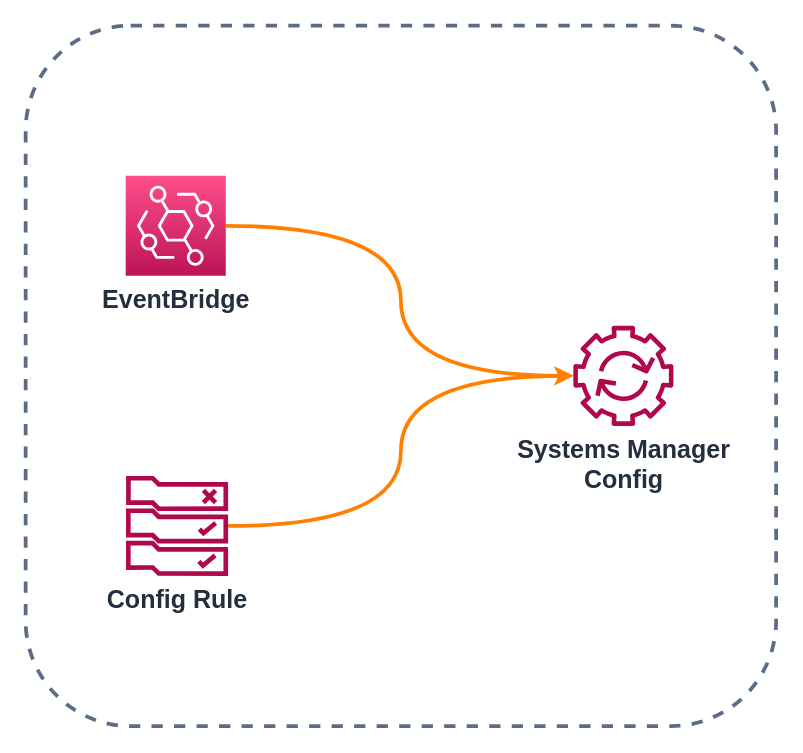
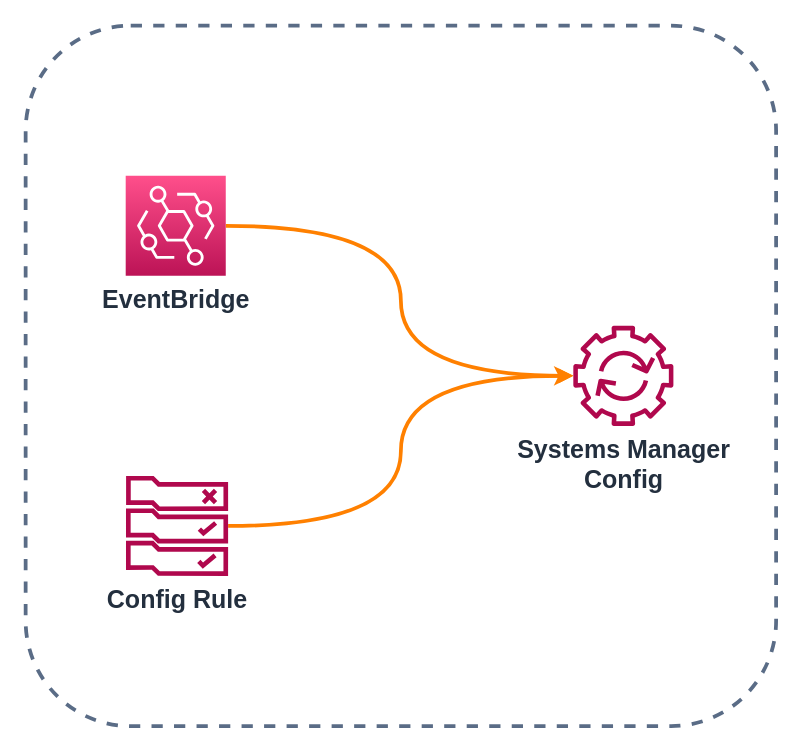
- <mxCell id="3" style="edgeStyle=orthogonalEdgeStyle;orthogonalLoop=1;jettySize=auto;html=1;strokeColor=#FF8000;strokeWidth=3;fontSize=20;curved=1;exitX=1;exitY=0.5;exitDx=0;exitDy=0;exitPerimeter=0;" parent="1" source="4" target="7" edge="1"><mxGeometry relative="1" as="geometry"><mxPoint x="140" y="250" as="sourcePoint" /><Array as="points"><mxPoint x="320" y="180" /><mxPoint x="320" y="300" /></Array></mxGeometry></mxCell>
+ <mxCell id="3" style="edgeStyle=orthogonalEdgeStyle;orthogonalLoop=1;jettySize=auto;html=1;strokeColor=#FF8000;strokeWidth=3;fontSize=20;curved=1;exitX=1;exitY=0.5;exitDx=0;exitDy=0;exitPerimeter=0;endArrow=open;" parent="1" source="4" target="7" edge="1"><mxGeometry relative="1" as="geometry"><mxPoint x="140" y="250" as="sourcePoint" /><Array as="points"><mxPoint x="320" y="180" /><mxPoint x="320" y="300" /></Array></mxGeometry></mxCell>
- <mxCell id="5" style="edgeStyle=orthogonalEdgeStyle;curved=1;orthogonalLoop=1;jettySize=auto;html=1;strokeColor=#FF8000;strokeWidth=3;fontSize=20;endArrow=open;" parent="1" source="6" target="7" edge="1"><mxGeometry relative="1" as="geometry"><Array as="points"><mxPoint x="320" y="420" /><mxPoint x="320" y="300" /></Array></mxGeometry></mxCell>
+ <mxCell id="5" style="edgeStyle=orthogonalEdgeStyle;curved=1;orthogonalLoop=1;jettySize=auto;html=1;strokeColor=#FF8000;strokeWidth=3;fontSize=20;" parent="1" source="6" target="7" edge="1"><mxGeometry relative="1" as="geometry"><Array as="points"><mxPoint x="320" y="420" /><mxPoint x="320" y="300" /></Array></mxGeometry></mxCell>
